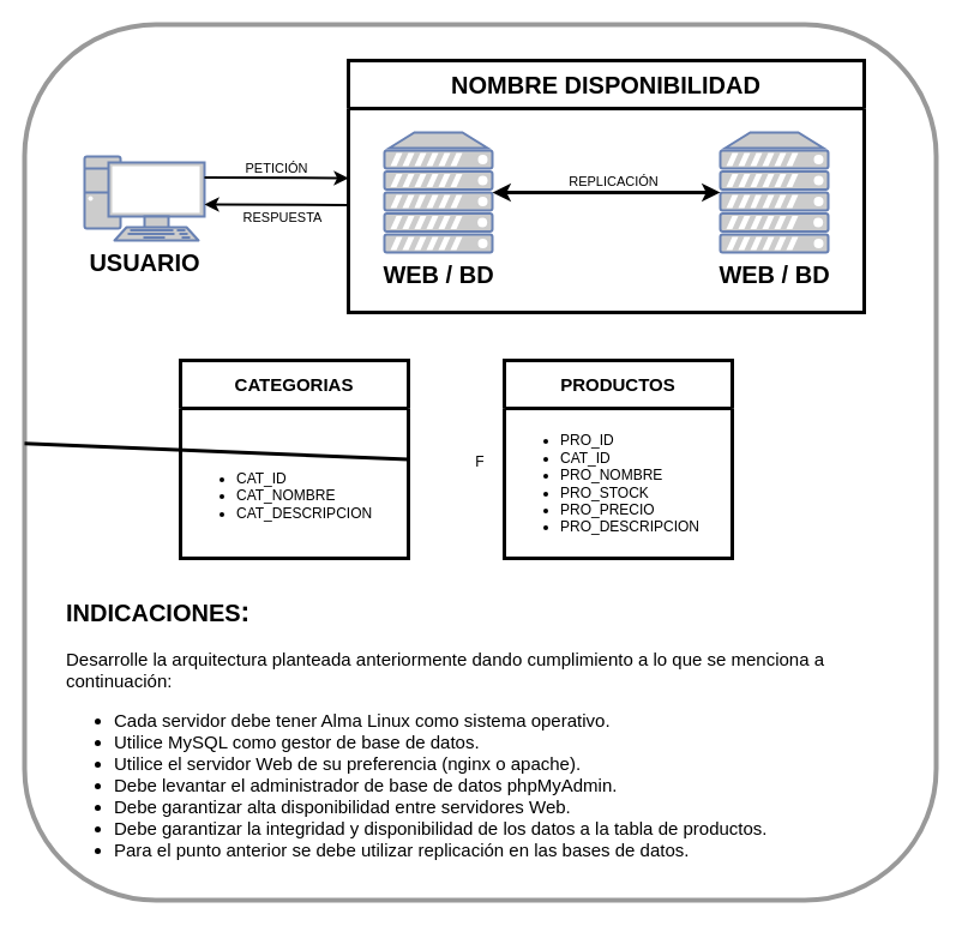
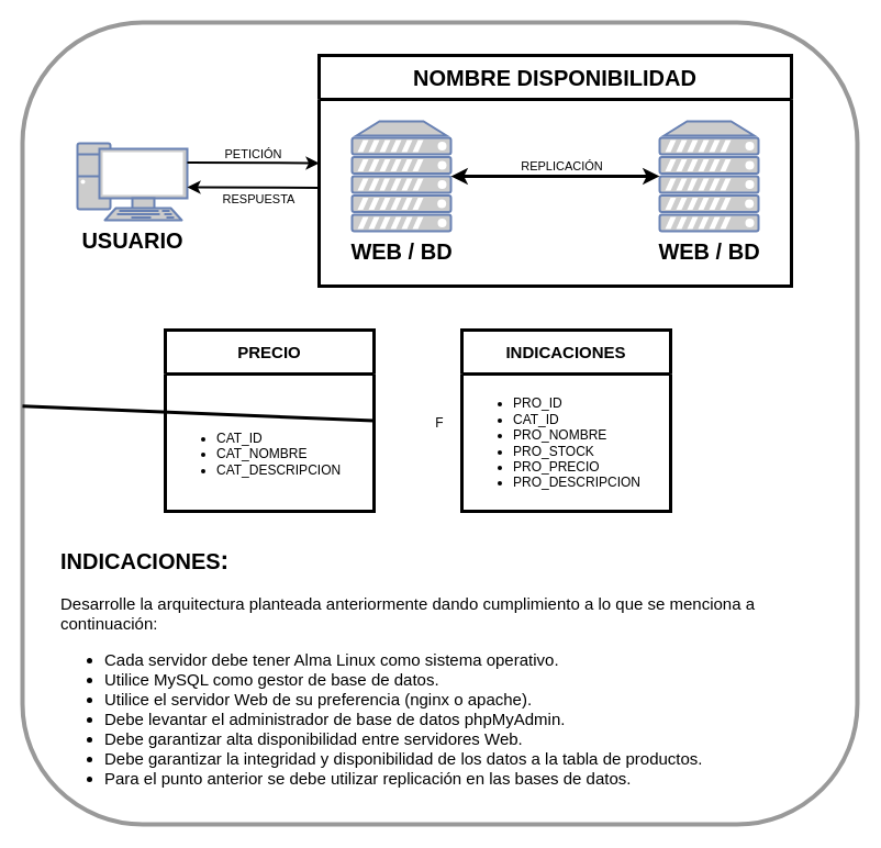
- <mxCell id="14" value="&lt;font style=&quot;font-size: 15px;&quot; color=&quot;#000000&quot;&gt;CATEGORIAS&lt;/font&gt;" style="swimlane;whiteSpace=wrap;html=1;startSize=40;fillColor=none;strokeColor=#000000;strokeWidth=3;" vertex="1" parent="1"><mxGeometry x="150" y="300" width="190" height="165" as="geometry" /></mxCell>
+ <mxCell id="14" value="&lt;font style=&quot;font-size: 15px;&quot; color=&quot;#000000&quot;&gt;PRECIO&lt;/font&gt;" style="swimlane;whiteSpace=wrap;html=1;startSize=40;fillColor=none;strokeColor=#000000;strokeWidth=3;" vertex="1" parent="1"><mxGeometry x="150" y="300" width="190" height="165" as="geometry" /></mxCell>
- <mxCell id="16" value="&lt;font style=&quot;font-size: 15px;&quot; color=&quot;#000000&quot;&gt;PRODUCTOS&lt;/font&gt;" style="swimlane;whiteSpace=wrap;html=1;startSize=40;fillColor=none;strokeColor=#000000;strokeWidth=3;" vertex="1" parent="1"><mxGeometry x="420" y="300" width="190" height="165" as="geometry" /></mxCell>
+ <mxCell id="16" value="&lt;font style=&quot;font-size: 15px;&quot; color=&quot;#000000&quot;&gt;INDICACIONES&lt;/font&gt;" style="swimlane;whiteSpace=wrap;html=1;startSize=40;fillColor=none;strokeColor=#000000;strokeWidth=3;" vertex="1" parent="1"><mxGeometry x="420" y="300" width="190" height="165" as="geometry" /></mxCell>
